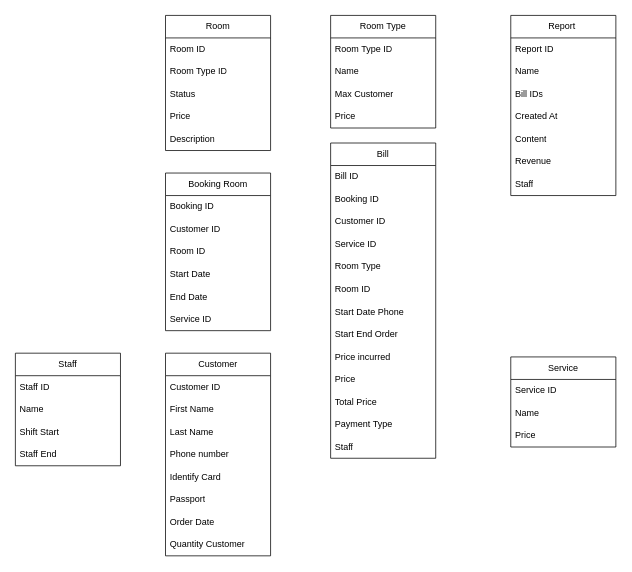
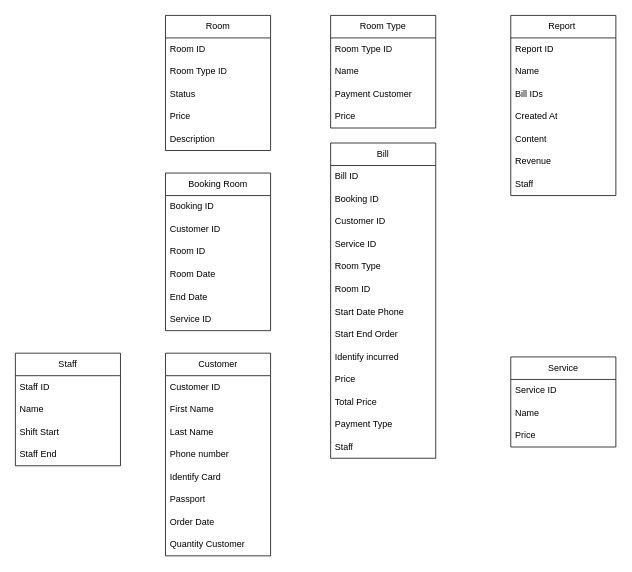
- <mxCell id="41" value="Max Customer" style="text;strokeColor=none;fillColor=none;align=left;verticalAlign=middle;spacingLeft=4;spacingRight=4;overflow=hidden;points=[[0,0.5],[1,0.5]];portConstraint=eastwest;rotatable=0;whiteSpace=wrap;html=1;" vertex="1" parent="38"><mxGeometry y="90" width="140" height="30" as="geometry" /></mxCell>
+ <mxCell id="41" value="Payment Customer" style="text;strokeColor=none;fillColor=none;align=left;verticalAlign=middle;spacingLeft=4;spacingRight=4;overflow=hidden;points=[[0,0.5],[1,0.5]];portConstraint=eastwest;rotatable=0;whiteSpace=wrap;html=1;" vertex="1" parent="38"><mxGeometry y="90" width="140" height="30" as="geometry" /></mxCell>
- <mxCell id="21" value="Start Date" style="text;strokeColor=none;fillColor=none;align=left;verticalAlign=middle;spacingLeft=4;spacingRight=4;overflow=hidden;points=[[0,0.5],[1,0.5]];portConstraint=eastwest;rotatable=0;whiteSpace=wrap;html=1;" vertex="1" parent="17"><mxGeometry y="120" width="140" height="30" as="geometry" /></mxCell>
+ <mxCell id="21" value="Room Date" style="text;strokeColor=none;fillColor=none;align=left;verticalAlign=middle;spacingLeft=4;spacingRight=4;overflow=hidden;points=[[0,0.5],[1,0.5]];portConstraint=eastwest;rotatable=0;whiteSpace=wrap;html=1;" vertex="1" parent="17"><mxGeometry y="120" width="140" height="30" as="geometry" /></mxCell>
- <mxCell id="33" value="Price incurred" style="text;strokeColor=none;fillColor=none;align=left;verticalAlign=middle;spacingLeft=4;spacingRight=4;overflow=hidden;points=[[0,0.5],[1,0.5]];portConstraint=eastwest;rotatable=0;whiteSpace=wrap;html=1;" vertex="1" parent="24"><mxGeometry y="270" width="140" height="30" as="geometry" /></mxCell>
+ <mxCell id="33" value="Identify incurred" style="text;strokeColor=none;fillColor=none;align=left;verticalAlign=middle;spacingLeft=4;spacingRight=4;overflow=hidden;points=[[0,0.5],[1,0.5]];portConstraint=eastwest;rotatable=0;whiteSpace=wrap;html=1;" vertex="1" parent="24"><mxGeometry y="270" width="140" height="30" as="geometry" /></mxCell>
